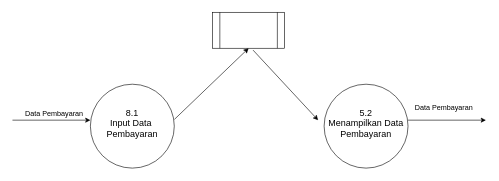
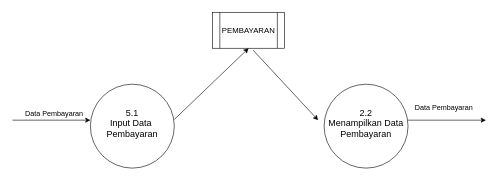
+ <mxCell id="12" value="PEMBAYARAN" style="text;html=1;strokeColor=none;fillColor=none;align=center;verticalAlign=middle;whiteSpace=wrap;rounded=0;fontSize=13;" vertex="1" parent="1"><mxGeometry x="369" y="35" width="90" height="30" as="geometry" /></mxCell>
- <mxCell id="10" value="8.1&lt;br&gt;Input Data&amp;nbsp;&lt;br&gt;Pembayaran" style="text;html=1;strokeColor=none;fillColor=none;align=center;verticalAlign=middle;whiteSpace=wrap;rounded=0;fontSize=15;" vertex="1" parent="1"><mxGeometry x="150" y="160" width="140" height="90" as="geometry" /></mxCell>
+ <mxCell id="10" value="5.1&lt;br&gt;Input Data&amp;nbsp;&lt;br&gt;Pembayaran" style="text;html=1;strokeColor=none;fillColor=none;align=center;verticalAlign=middle;whiteSpace=wrap;rounded=0;fontSize=15;" vertex="1" parent="1"><mxGeometry x="150" y="160" width="140" height="90" as="geometry" /></mxCell>
- <mxCell id="11" value="5.2&lt;br&gt;Menampilkan Data Pembayaran" style="text;html=1;strokeColor=none;fillColor=none;align=center;verticalAlign=middle;whiteSpace=wrap;rounded=0;fontSize=15;" vertex="1" parent="1"><mxGeometry x="545" y="165" width="130" height="80" as="geometry" /></mxCell>
+ <mxCell id="11" value="2.2&lt;br&gt;Menampilkan Data Pembayaran" style="text;html=1;strokeColor=none;fillColor=none;align=center;verticalAlign=middle;whiteSpace=wrap;rounded=0;fontSize=15;" vertex="1" parent="1"><mxGeometry x="545" y="165" width="130" height="80" as="geometry" /></mxCell>
